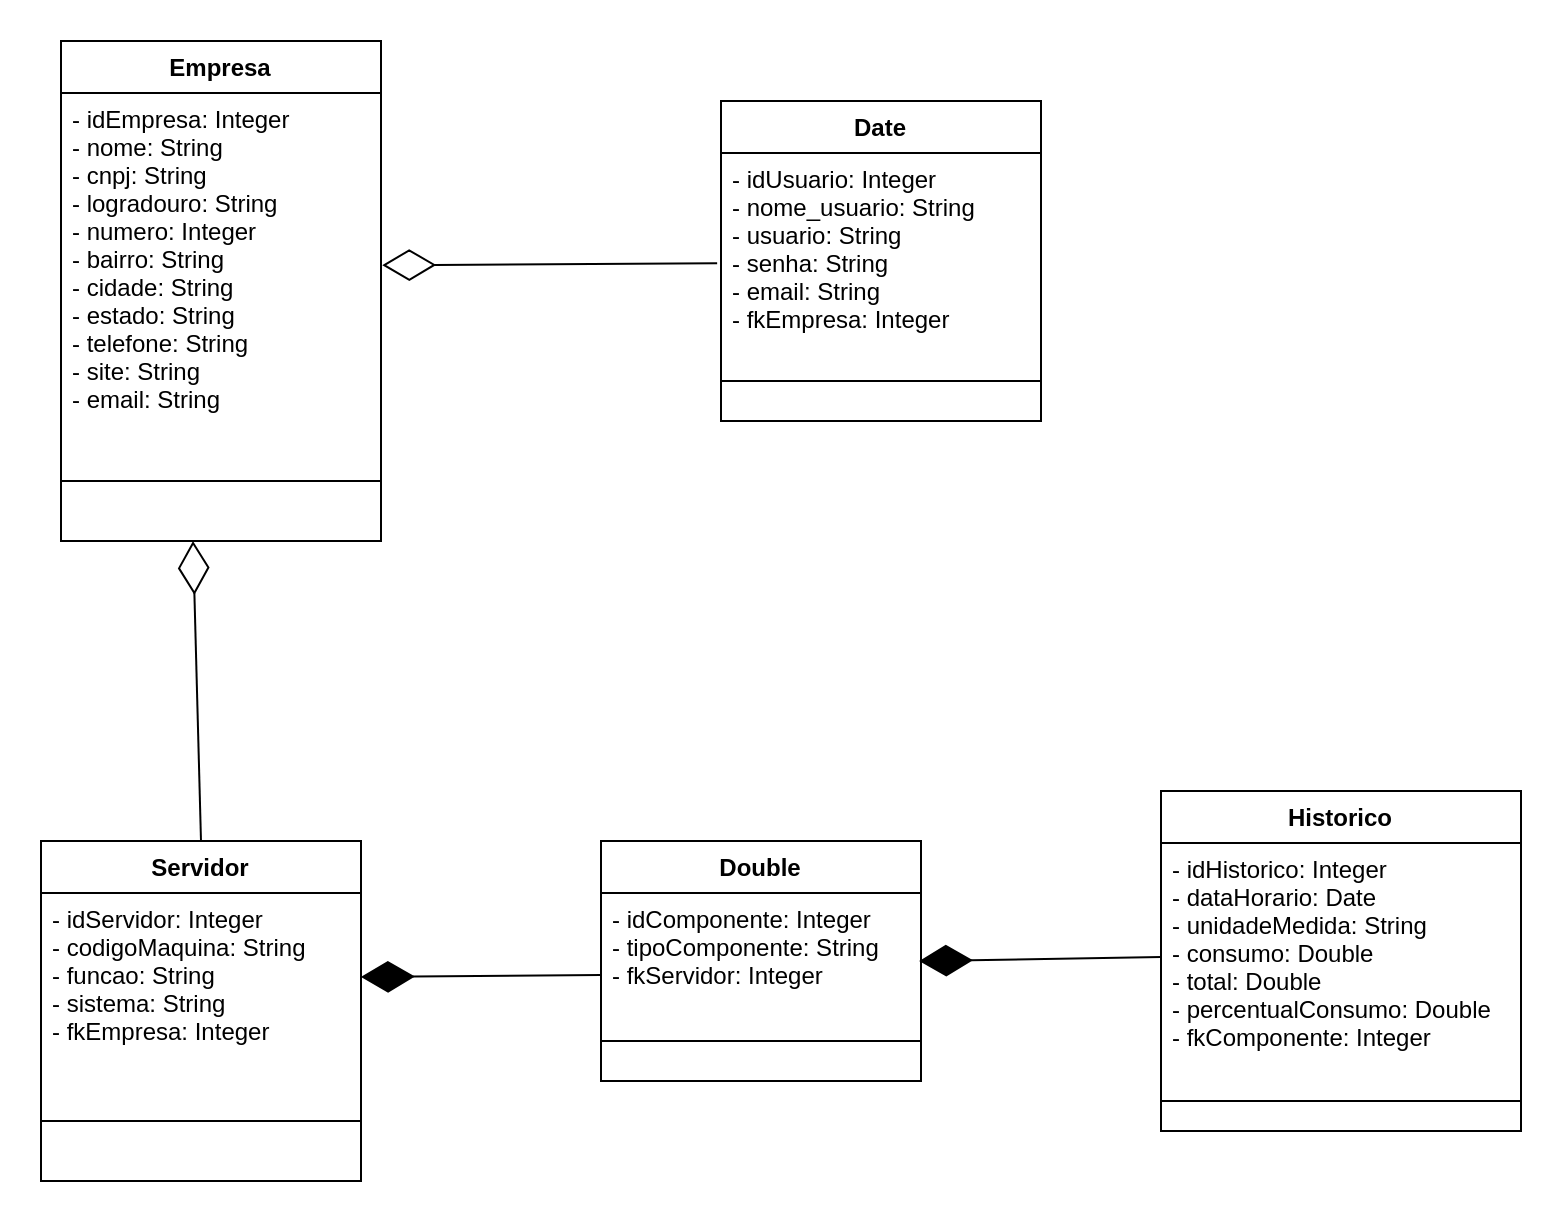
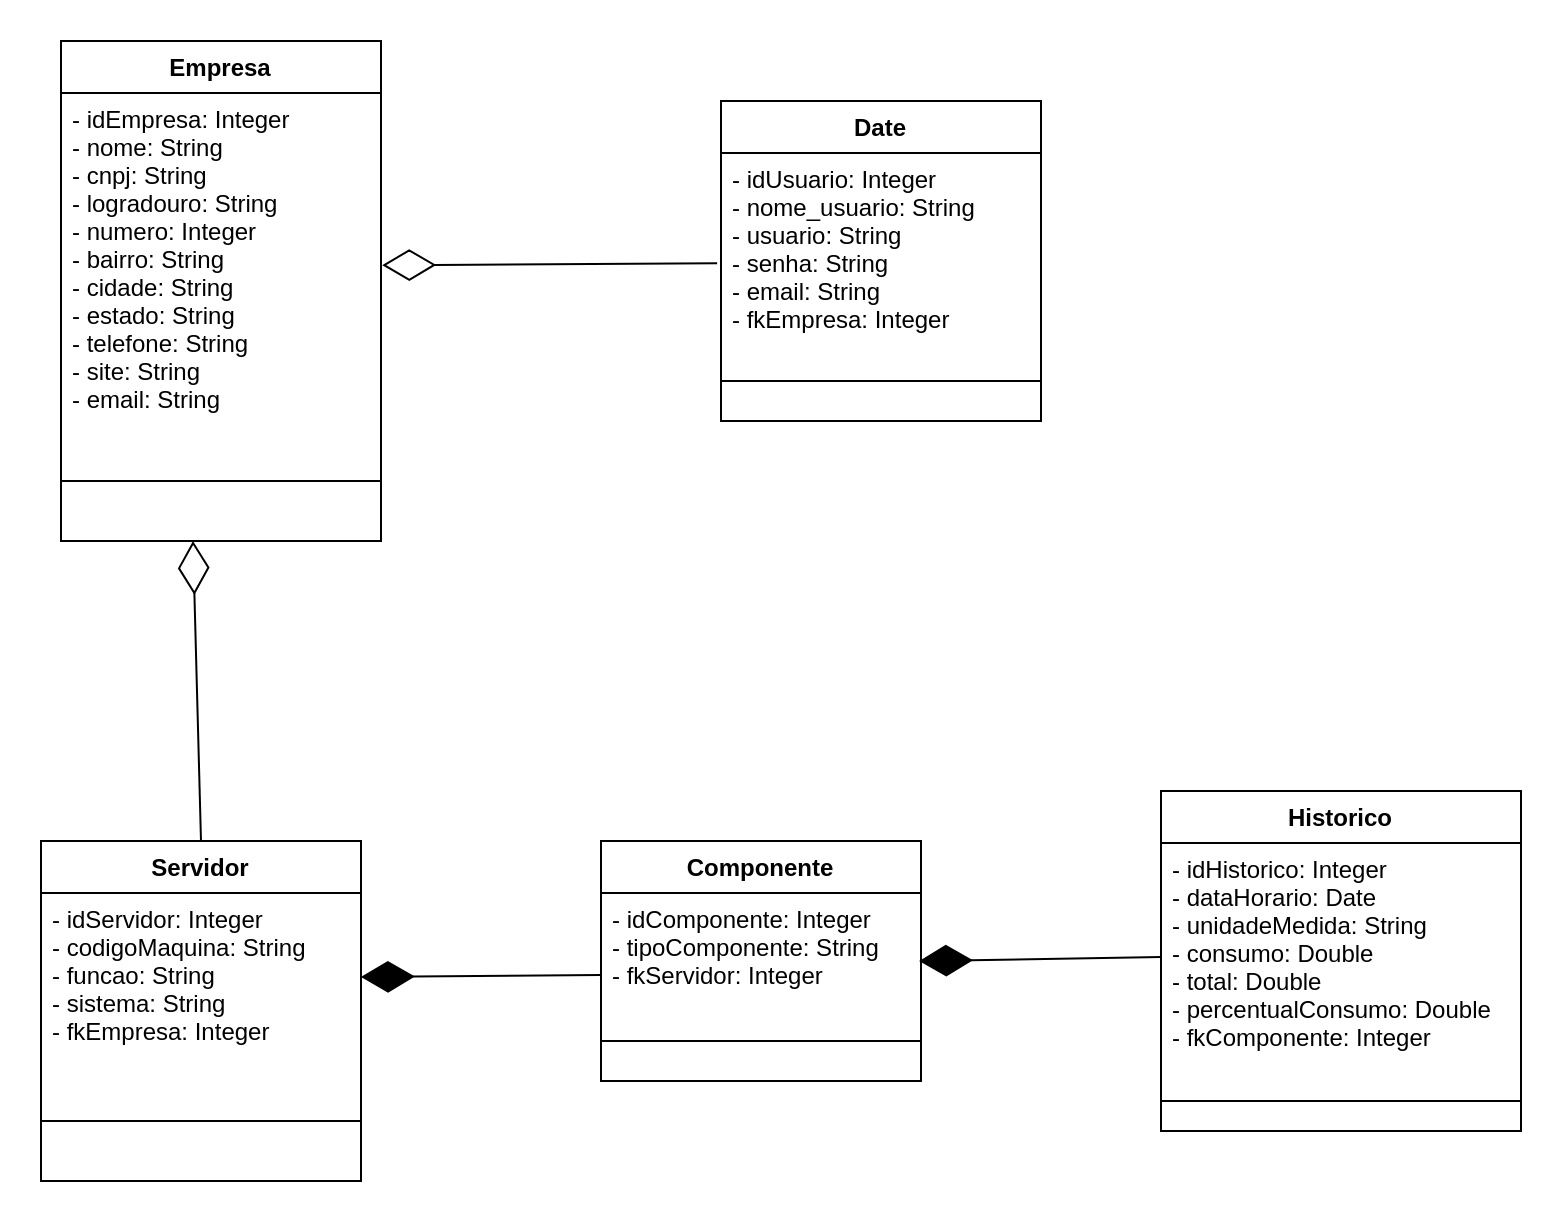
- <mxCell id="5" value="Double" style="swimlane;fontStyle=1;align=center;verticalAlign=top;childLayout=stackLayout;horizontal=1;startSize=26;horizontalStack=0;resizeParent=1;resizeParentMax=0;resizeLast=0;collapsible=1;marginBottom=0;" parent="1" vertex="1"><mxGeometry x="300" y="420" width="160" height="120" as="geometry" /></mxCell>
+ <mxCell id="5" value="Componente" style="swimlane;fontStyle=1;align=center;verticalAlign=top;childLayout=stackLayout;horizontal=1;startSize=26;horizontalStack=0;resizeParent=1;resizeParentMax=0;resizeLast=0;collapsible=1;marginBottom=0;" parent="1" vertex="1"><mxGeometry x="300" y="420" width="160" height="120" as="geometry" /></mxCell>
